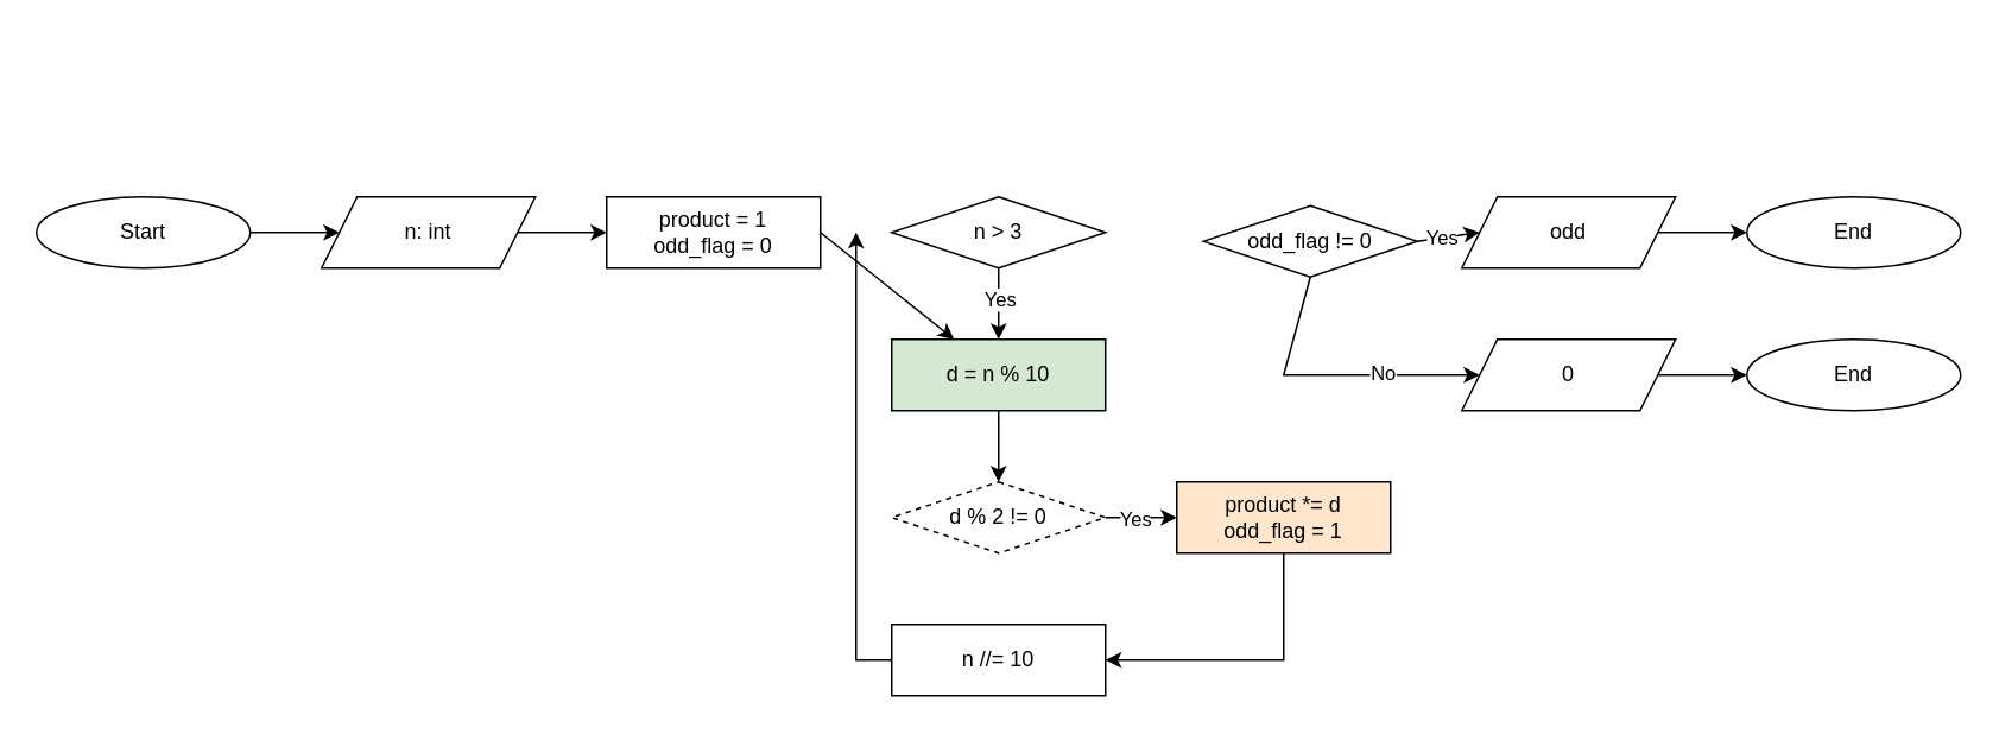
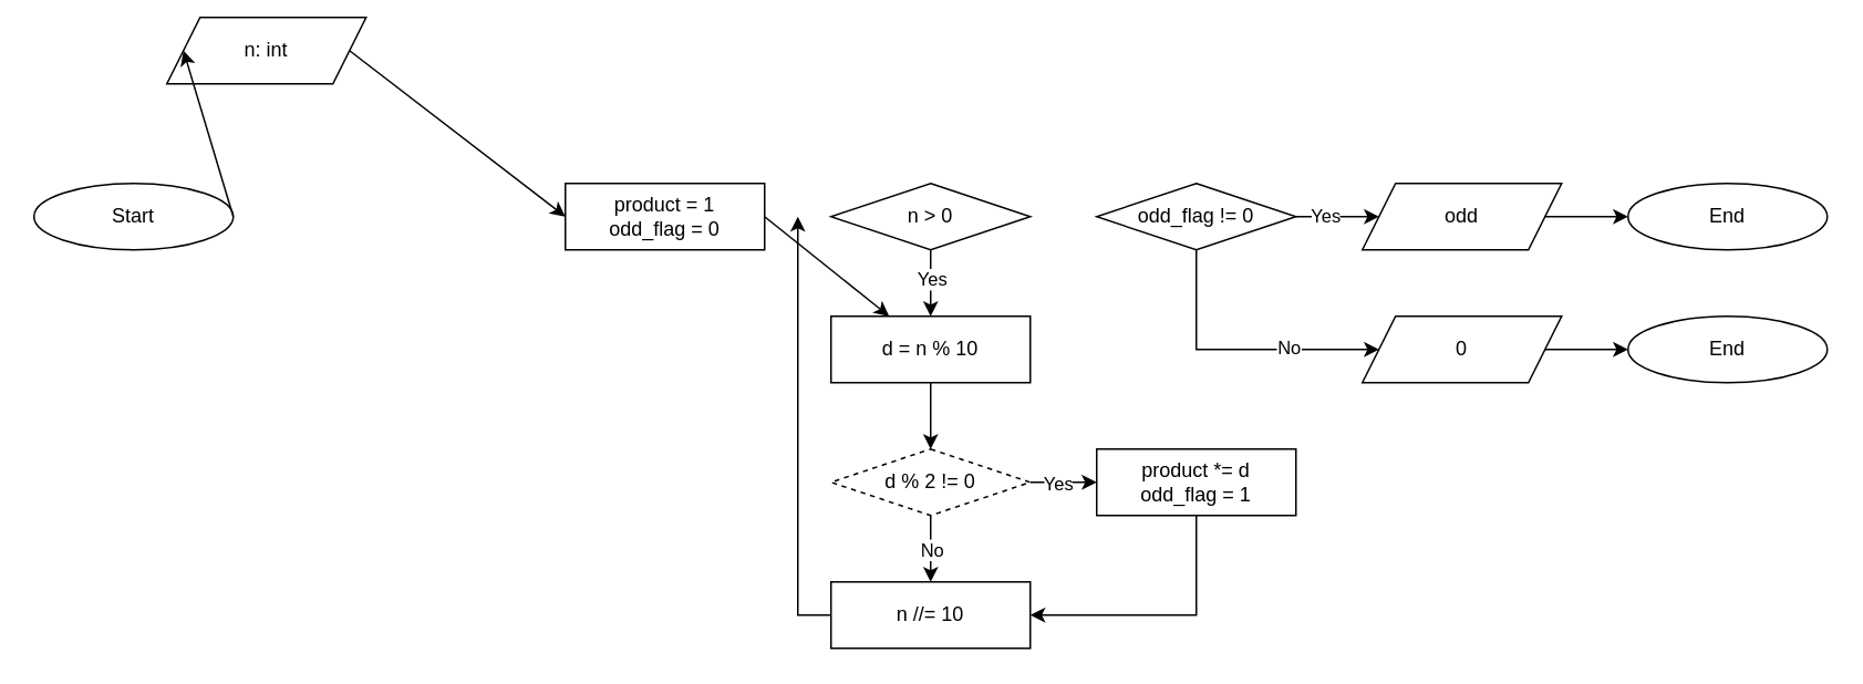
- <mxCell id="4" value="n: int" style="shape=parallelogram;perimeter=parallelogramPerimeter;whiteSpace=wrap;html=1;fixedSize=1;" parent="1" vertex="1"><mxGeometry x="180" y="110" width="120" height="40" as="geometry" /></mxCell>
+ <mxCell id="4" value="n: int" style="shape=parallelogram;perimeter=parallelogramPerimeter;whiteSpace=wrap;html=1;fixedSize=1;" parent="1" vertex="1"><mxGeometry x="100" y="10" width="120" height="40" as="geometry" /></mxCell>
- <mxCell id="9" value="n &amp;gt; 3" style="rhombus;whiteSpace=wrap;html=1;" parent="1" vertex="1"><mxGeometry x="500" y="110" width="120" height="40" as="geometry" /></mxCell>
+ <mxCell id="9" value="n &amp;gt; 0" style="rhombus;whiteSpace=wrap;html=1;" parent="1" vertex="1"><mxGeometry x="500" y="110" width="120" height="40" as="geometry" /></mxCell>
- <mxCell id="28" value="odd_flag != 0" style="rhombus;whiteSpace=wrap;html=1;" vertex="1" parent="1"><mxGeometry x="675" y="115" width="120" height="40" as="geometry" /></mxCell>
+ <mxCell id="28" value="odd_flag != 0" style="rhombus;whiteSpace=wrap;html=1;" vertex="1" parent="1"><mxGeometry x="660" y="110" width="120" height="40" as="geometry" /></mxCell>
- <mxCell id="17" value="d = n % 10" style="rounded=0;whiteSpace=wrap;html=1;fillColor=#d5e8d4;" parent="1" vertex="1"><mxGeometry x="500" y="190" width="120" height="40" as="geometry" /></mxCell>
+ <mxCell id="17" value="d = n % 10" style="rounded=0;whiteSpace=wrap;html=1;" parent="1" vertex="1"><mxGeometry x="500" y="190" width="120" height="40" as="geometry" /></mxCell>
- <mxCell id="21" value="product *= d&lt;div&gt;odd_flag = 1&lt;/div&gt;" style="rounded=0;whiteSpace=wrap;html=1;fillColor=#ffe6cc;" parent="1" vertex="1"><mxGeometry x="660" y="270" width="120" height="40" as="geometry" /></mxCell>
+ <mxCell id="21" value="product *= d&lt;div&gt;odd_flag = 1&lt;/div&gt;" style="rounded=0;whiteSpace=wrap;html=1;" parent="1" vertex="1"><mxGeometry x="660" y="270" width="120" height="40" as="geometry" /></mxCell>
+ <mxCell id="25" value="" style="endArrow=classic;html=1;rounded=0;exitX=0.5;exitY=1;exitDx=0;exitDy=0;entryX=0.5;entryY=0;entryDx=0;entryDy=0;" parent="1" source="18" target="22" edge="1"><mxGeometry width="50" height="50" relative="1" as="geometry"><mxPoint x="570" y="160" as="sourcePoint" /><mxPoint x="570" y="200" as="targetPoint" /></mxGeometry></mxCell>
+ <mxCell id="26" value="No" style="edgeLabel;html=1;align=center;verticalAlign=middle;resizable=0;points=[];" parent="25" vertex="1" connectable="0"><mxGeometry x="-0.014" relative="1" as="geometry"><mxPoint as="offset" /></mxGeometry></mxCell>
